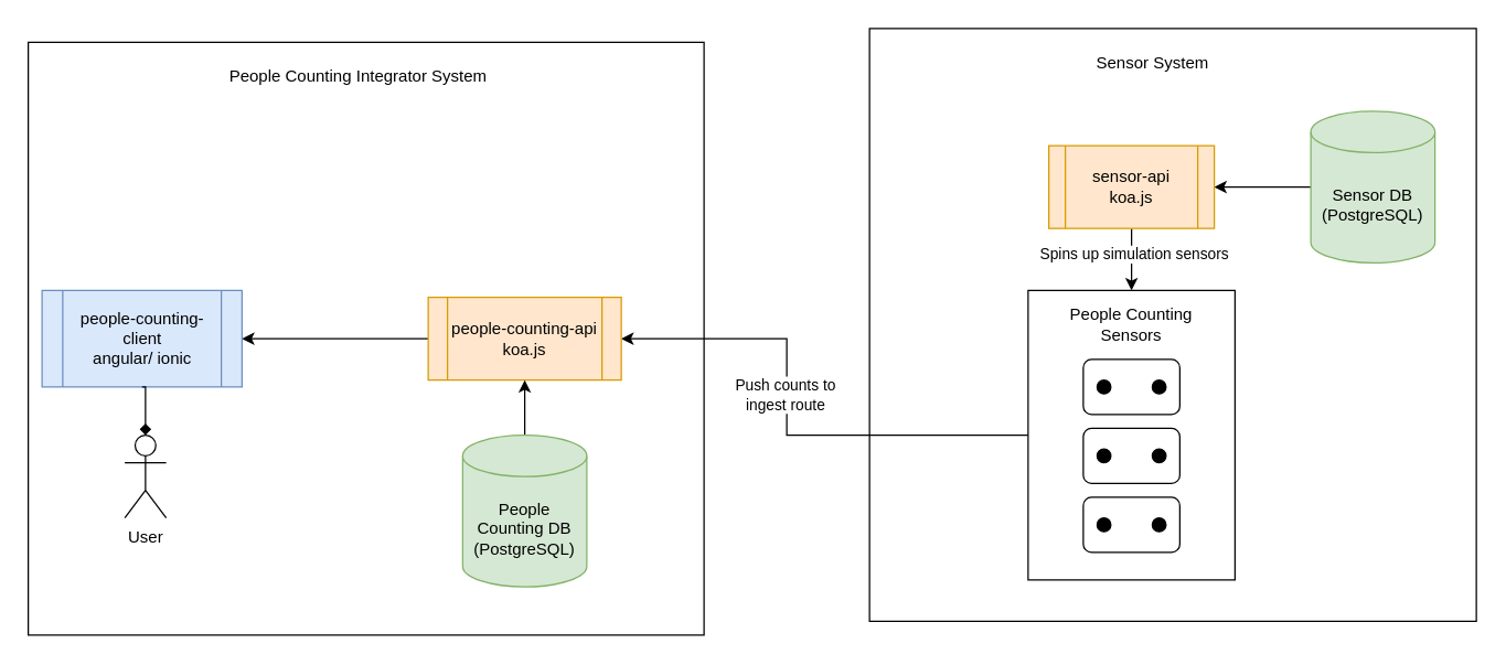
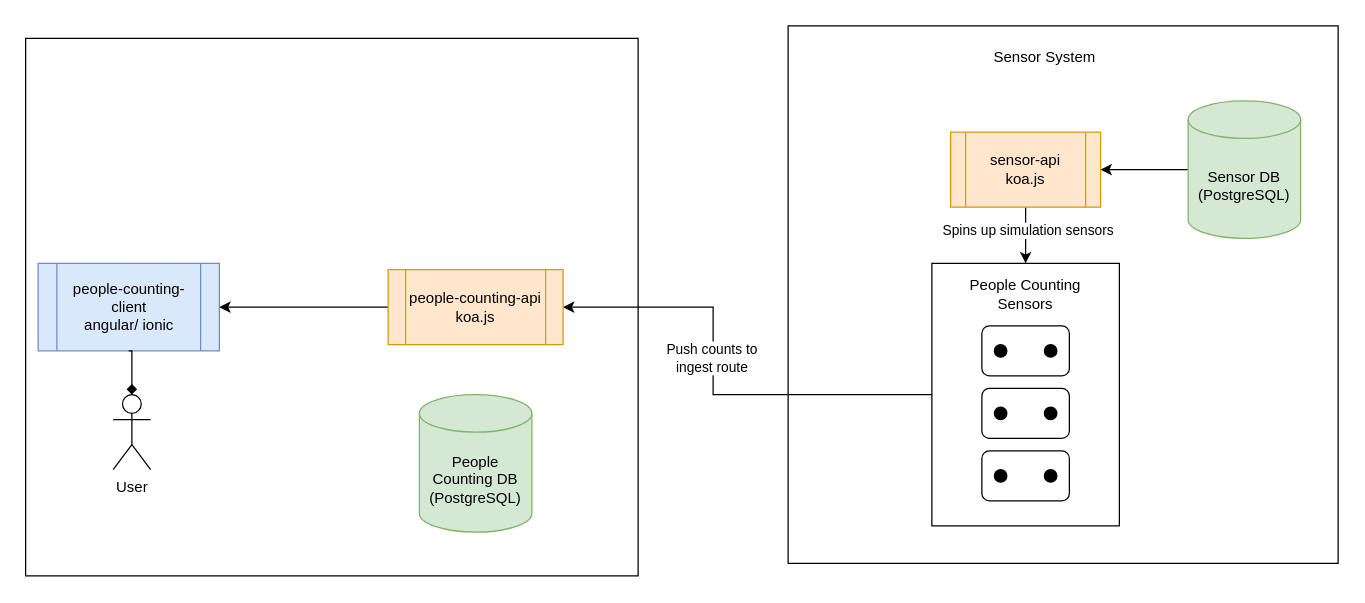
- <mxCell id="4" value="People Counting Integrator System" style="text;html=1;align=center;verticalAlign=middle;whiteSpace=wrap;rounded=0;" parent="2" vertex="1"><mxGeometry x="142.5" y="10" width="192.5" height="30" as="geometry" /></mxCell>
- <mxCell id="30" style="edgeStyle=orthogonalEdgeStyle;rounded=0;orthogonalLoop=1;jettySize=auto;html=1;exitX=0.5;exitY=0;exitDx=0;exitDy=0;exitPerimeter=0;entryX=0.5;entryY=1;entryDx=0;entryDy=0;" parent="1" source="31" target="28" edge="1"><mxGeometry relative="1" as="geometry" /></mxCell>
